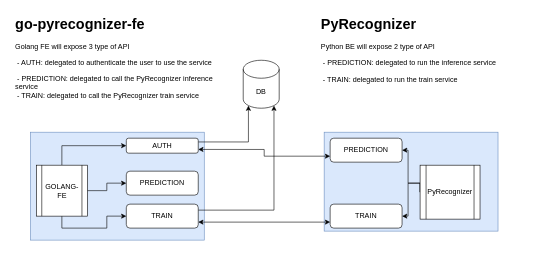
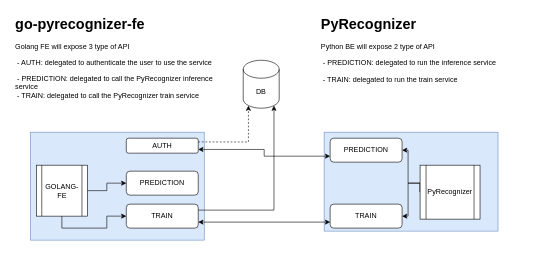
- <mxCell id="5" style="edgeStyle=orthogonalEdgeStyle;rounded=0;orthogonalLoop=1;jettySize=auto;html=1;exitX=1;exitY=0.25;exitDx=0;exitDy=0;entryX=0.145;entryY=1;entryDx=0;entryDy=-4.35;entryPerimeter=0;startArrow=none;startFill=0;" edge="1" parent="1" source="6" target="11"><mxGeometry relative="1" as="geometry" /></mxCell>
+ <mxCell id="5" style="edgeStyle=orthogonalEdgeStyle;rounded=0;orthogonalLoop=1;jettySize=auto;html=1;exitX=1;exitY=0.25;exitDx=0;exitDy=0;entryX=0.145;entryY=1;entryDx=0;entryDy=-4.35;entryPerimeter=0;startArrow=none;startFill=0;dashed=1;" edge="1" parent="1" source="6" target="11"><mxGeometry relative="1" as="geometry" /></mxCell>
- <mxCell id="12" style="edgeStyle=orthogonalEdgeStyle;rounded=0;orthogonalLoop=1;jettySize=auto;html=1;exitX=0.5;exitY=0;exitDx=0;exitDy=0;entryX=0;entryY=0.5;entryDx=0;entryDy=0;" edge="1" parent="1" source="15" target="6"><mxGeometry relative="1" as="geometry" /></mxCell>
